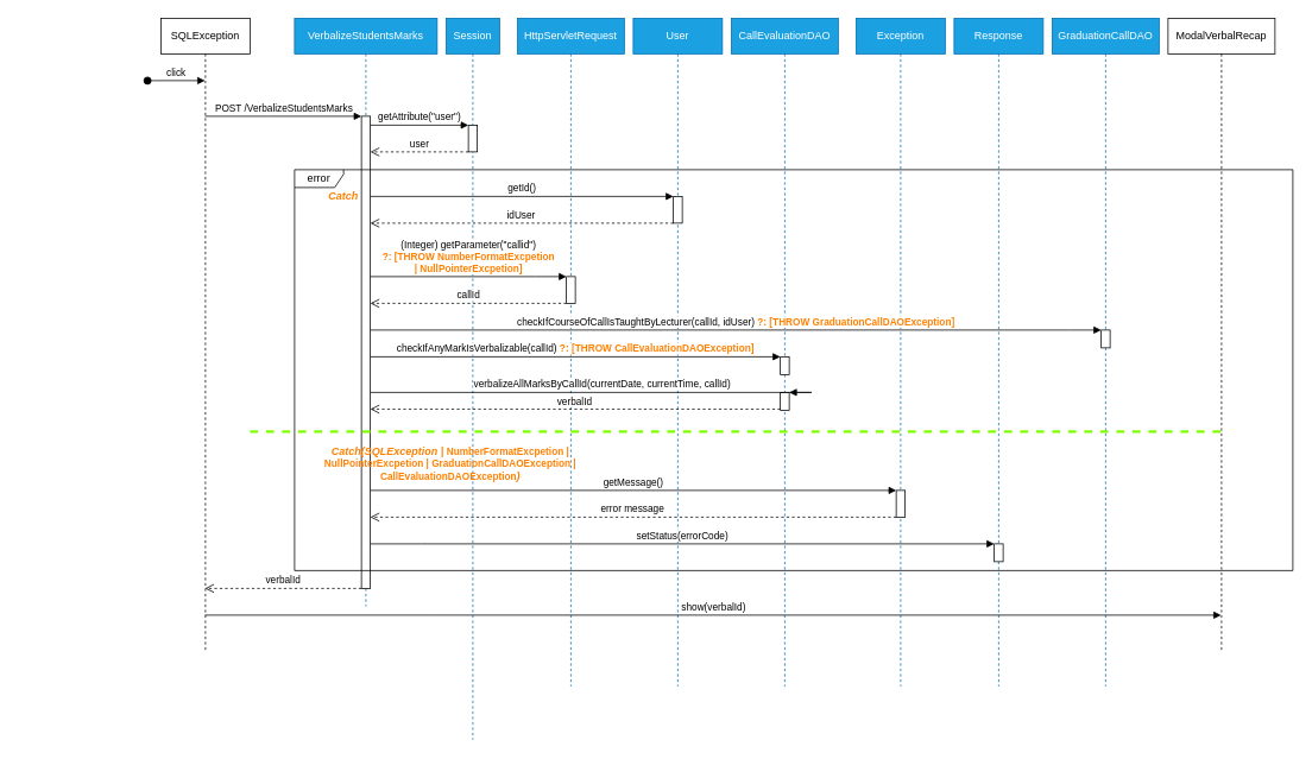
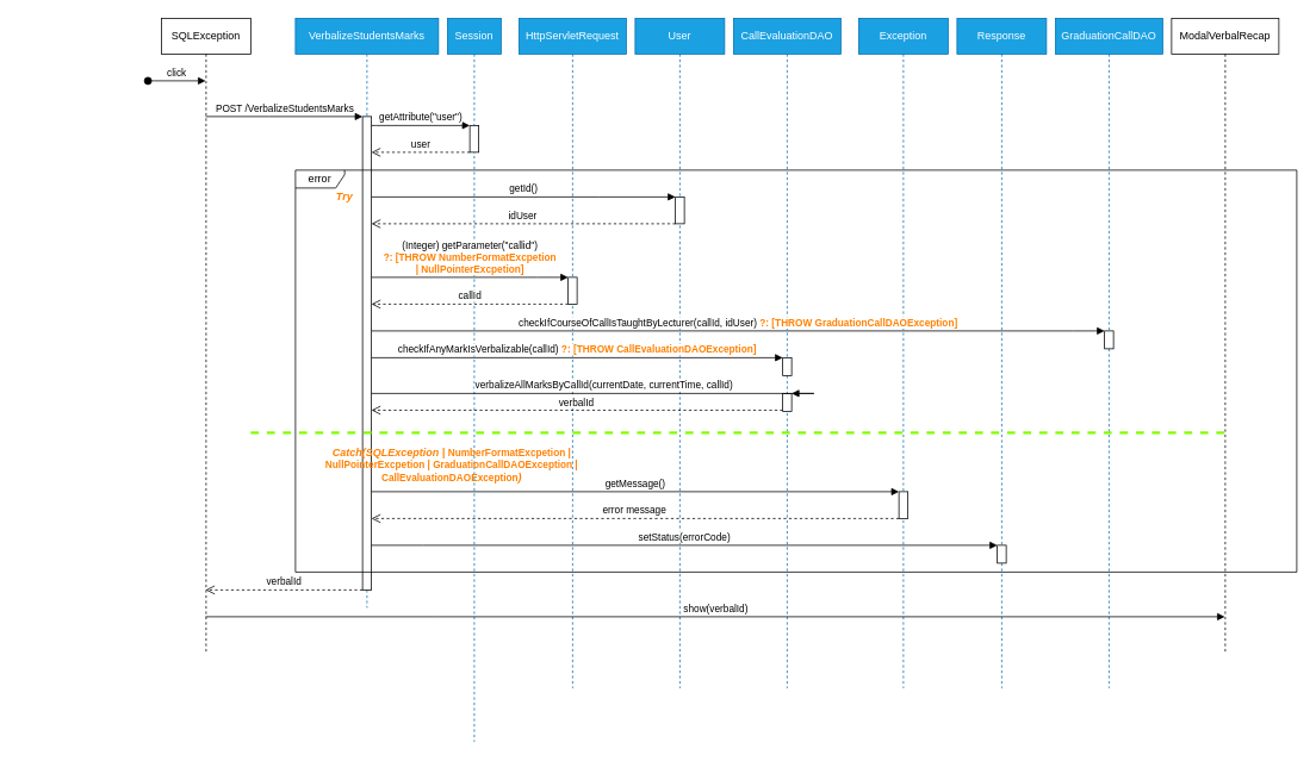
- <mxCell id="19" value="Catch" style="text;html=1;align=center;verticalAlign=middle;whiteSpace=wrap;rounded=0;fontStyle=3;fontColor=#FF8000;" vertex="1" parent="1"><mxGeometry x="310" y="210" width="150" height="20" as="geometry" /></mxCell>
+ <mxCell id="19" value="Try" style="text;html=1;align=center;verticalAlign=middle;whiteSpace=wrap;rounded=0;fontStyle=3;fontColor=#FF8000;" vertex="1" parent="1"><mxGeometry x="310" y="210" width="150" height="20" as="geometry" /></mxCell>
